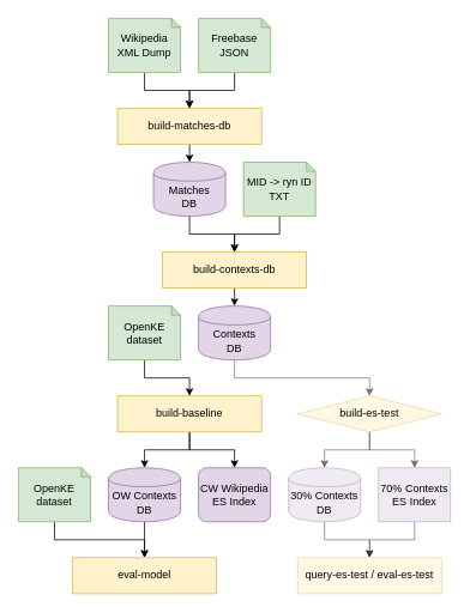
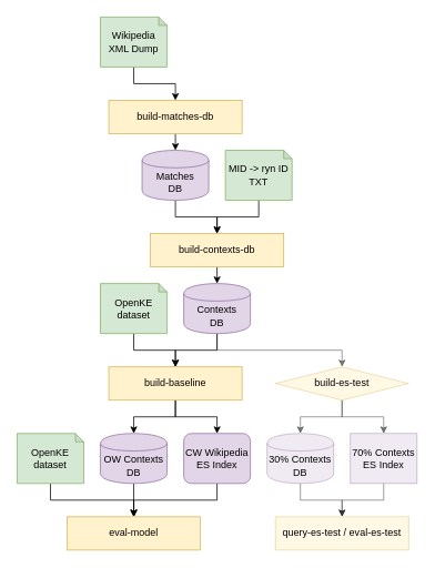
- <mxCell id="30" value="Freebase JSON" style="shape=note;whiteSpace=wrap;html=1;backgroundOutline=1;darkOpacity=0.05;size=10;fillColor=#d5e8d4;strokeColor=#82b366;" vertex="1" parent="1"><mxGeometry x="220" y="20" width="80" height="60" as="geometry" /></mxCell>
- <mxCell id="29" style="edgeStyle=orthogonalEdgeStyle;rounded=0;orthogonalLoop=1;jettySize=auto;html=1;exitX=0.5;exitY=1;exitDx=0;exitDy=0;exitPerimeter=0;entryX=0.5;entryY=0;entryDx=0;entryDy=0;" edge="1" parent="1" source="30" target="3"><mxGeometry relative="1" as="geometry" /></mxCell>
+ <mxCell id="13" style="edgeStyle=orthogonalEdgeStyle;rounded=0;orthogonalLoop=1;jettySize=auto;html=1;exitX=0.5;exitY=1;exitDx=0;exitDy=0;entryX=0.5;entryY=0;entryDx=0;entryDy=0;" edge="1" parent="1" source="15" target="12"><mxGeometry relative="1" as="geometry"><mxPoint x="260" y="420" as="sourcePoint" /></mxGeometry></mxCell>
+ <mxCell id="18" style="edgeStyle=orthogonalEdgeStyle;rounded=0;orthogonalLoop=1;jettySize=auto;html=1;exitX=0.5;exitY=1;exitDx=0;exitDy=0;entryX=0.5;entryY=0;entryDx=0;entryDy=0;" edge="1" parent="1" source="19" target="20"><mxGeometry relative="1" as="geometry" /></mxCell>
